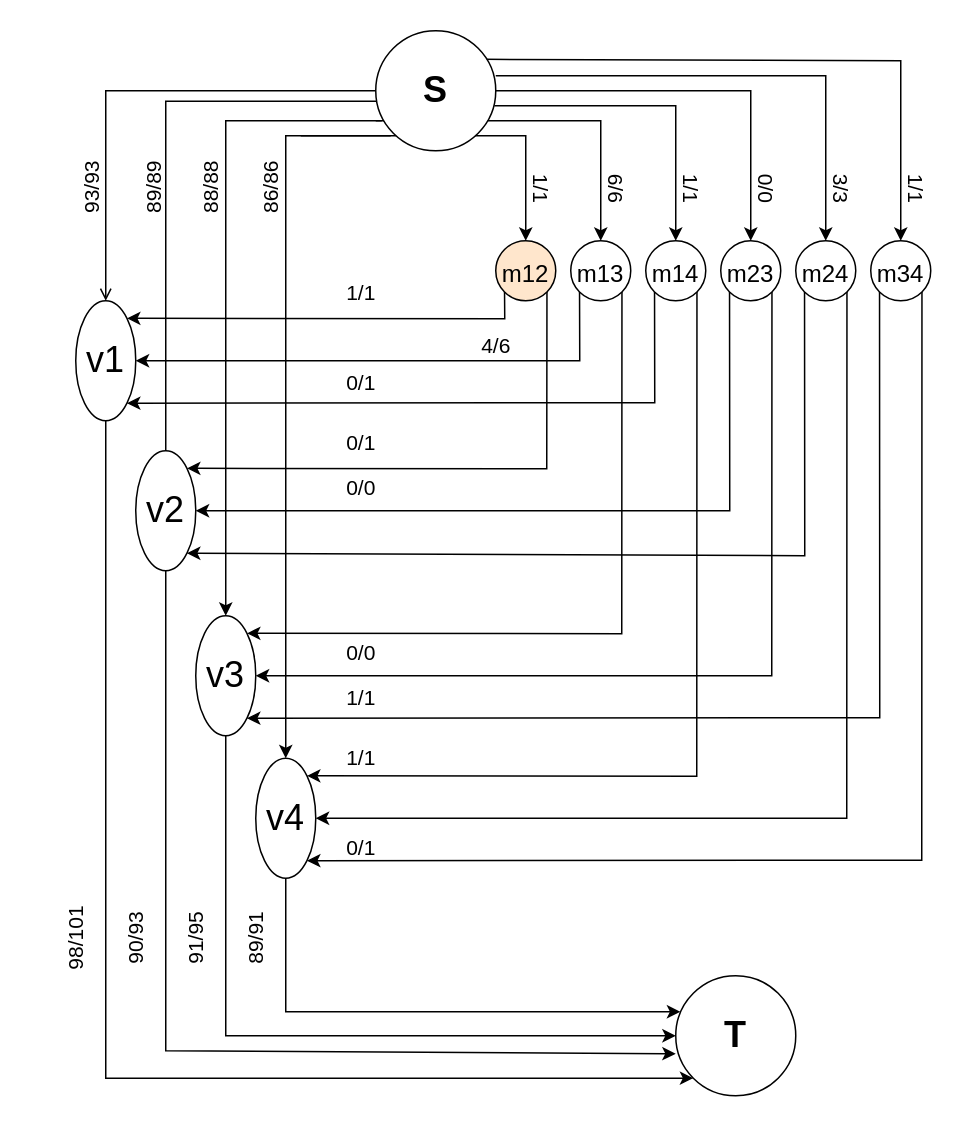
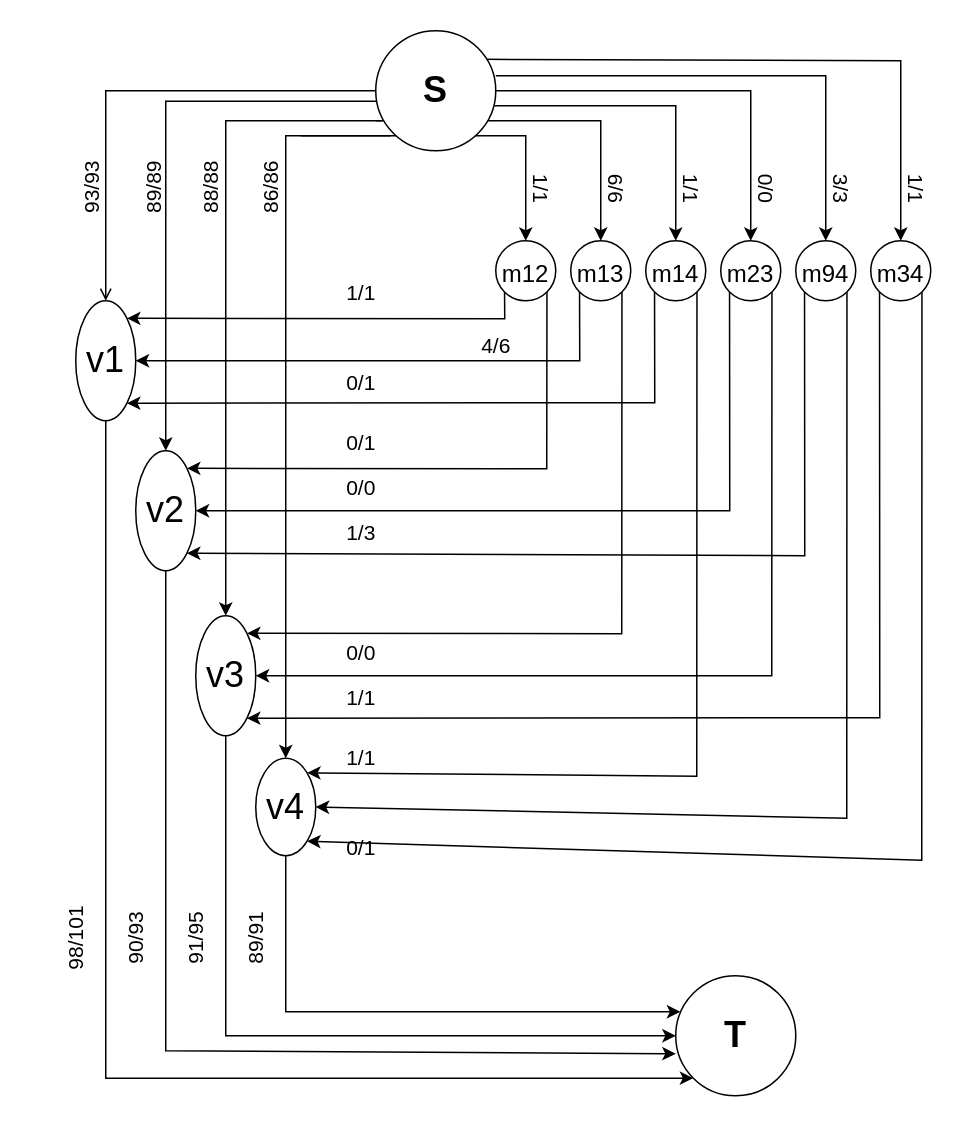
- <mxCell id="12" value="&lt;font style=&quot;font-size: 16px;&quot;&gt;m12&lt;/font&gt;" style="ellipse;whiteSpace=wrap;html=1;aspect=fixed;fontSize=24;fillColor=#ffe6cc;" vertex="1" parent="1"><mxGeometry x="330" y="160" width="40" height="40" as="geometry" /></mxCell>
+ <mxCell id="12" value="&lt;font style=&quot;font-size: 16px;&quot;&gt;m12&lt;/font&gt;" style="ellipse;whiteSpace=wrap;html=1;aspect=fixed;fontSize=24;" vertex="1" parent="1"><mxGeometry x="330" y="160" width="40" height="40" as="geometry" /></mxCell>
- <mxCell id="17" value="&lt;font style=&quot;font-size: 16px;&quot;&gt;m24&lt;/font&gt;" style="ellipse;whiteSpace=wrap;html=1;aspect=fixed;fontSize=24;" vertex="1" parent="1"><mxGeometry x="530" y="160" width="40" height="40" as="geometry" /></mxCell>
+ <mxCell id="17" value="&lt;font style=&quot;font-size: 16px;&quot;&gt;m94&lt;/font&gt;" style="ellipse;whiteSpace=wrap;html=1;aspect=fixed;fontSize=24;" vertex="1" parent="1"><mxGeometry x="530" y="160" width="40" height="40" as="geometry" /></mxCell>
- <mxCell id="9" value="" style="endArrow=none;html=1;rounded=0;fontSize=24;exitX=0.013;exitY=0.588;exitDx=0;exitDy=0;exitPerimeter=0;" edge="1" parent="1" source="27" target="5"><mxGeometry width="50" height="50" relative="1" as="geometry"><mxPoint x="260" y="70" as="sourcePoint" /><mxPoint x="80" y="170" as="targetPoint" /><Array as="points"><mxPoint x="110" y="67" /></Array></mxGeometry></mxCell>
+ <mxCell id="9" value="" style="endArrow=classic;html=1;rounded=0;fontSize=24;exitX=0.013;exitY=0.588;exitDx=0;exitDy=0;exitPerimeter=0;" edge="1" parent="1" source="27" target="5"><mxGeometry width="50" height="50" relative="1" as="geometry"><mxPoint x="260" y="70" as="sourcePoint" /><mxPoint x="80" y="170" as="targetPoint" /><Array as="points"><mxPoint x="110" y="67" /></Array></mxGeometry></mxCell>
+ <mxCell id="57" value="1/3" style="text;html=1;align=center;verticalAlign=middle;resizable=0;points=[];autosize=1;strokeColor=none;fillColor=none;fontSize=14;" vertex="1" parent="1"><mxGeometry x="220" y="340" width="40" height="30" as="geometry" /></mxCell>
- <mxCell id="7" value="v4" style="ellipse;whiteSpace=wrap;html=1;fontSize=24;" vertex="1" parent="1"><mxGeometry x="170" y="505" width="40" height="80" as="geometry" /></mxCell>
+ <mxCell id="7" value="v4" style="ellipse;whiteSpace=wrap;html=1;fontSize=24;" vertex="1" parent="1"><mxGeometry x="170" y="505" width="40" height="65" as="geometry" /></mxCell>
